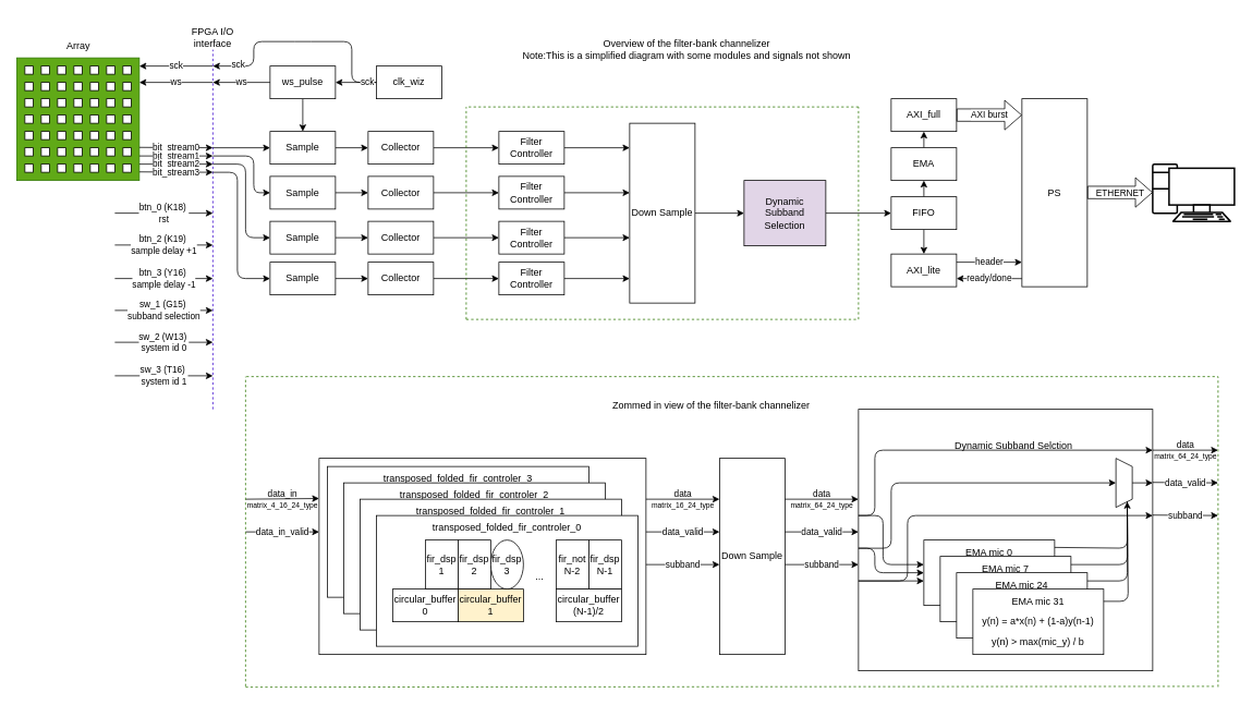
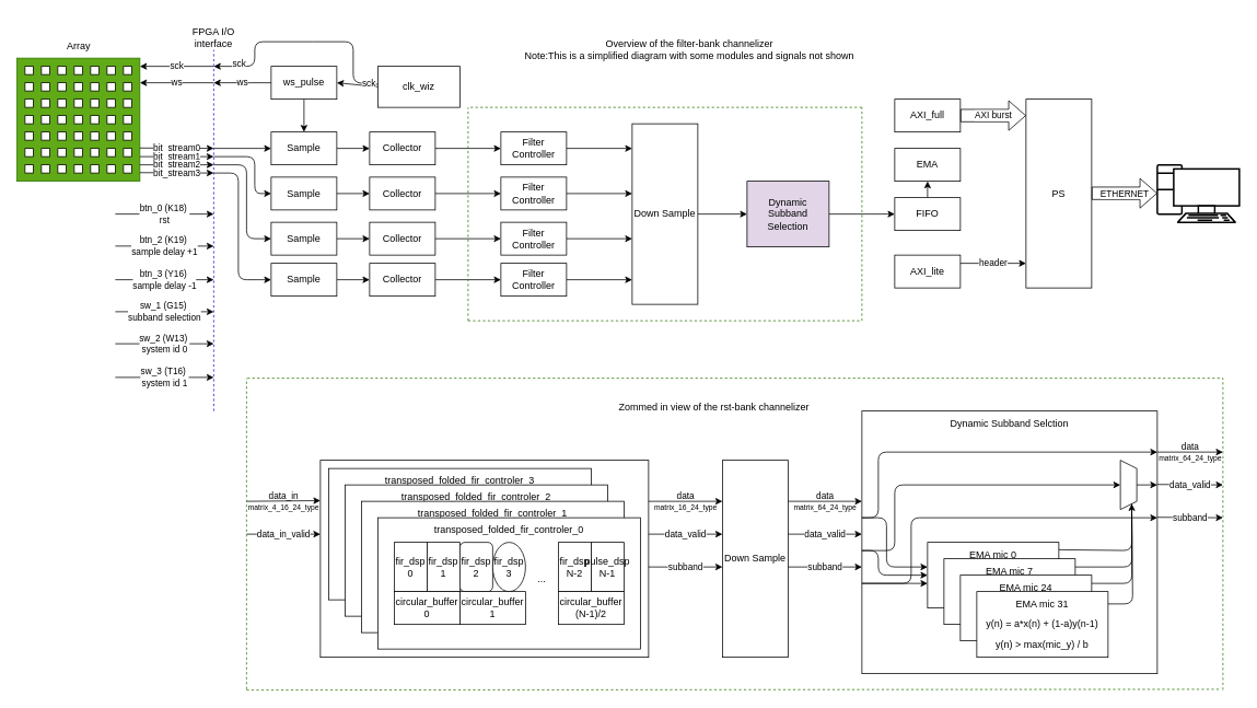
- <mxCell id="63" value="clk_wiz" style="rounded=0;whiteSpace=wrap;html=1;" parent="1" vertex="1"><mxGeometry x="460" y="80" width="80" height="40" as="geometry" /></mxCell>
+ <mxCell id="63" value="clk_wiz" style="rounded=0;whiteSpace=wrap;html=1;" parent="1" vertex="1"><mxGeometry x="460" y="80" width="100" height="50" as="geometry" /></mxCell>
- <mxCell id="83" value="" style="edgeStyle=none;html=1;" parent="1" source="84" target="85" edge="1"><mxGeometry relative="1" as="geometry" /></mxCell>
- <mxCell id="81" style="edgeStyle=none;html=1;exitX=0.5;exitY=1;exitDx=0;exitDy=0;entryX=0.5;entryY=0;entryDx=0;entryDy=0;" edge="1" parent="1" source="82" target="121"><mxGeometry relative="1" as="geometry"><Array as="points" /></mxGeometry></mxCell>
- <mxCell id="120" value="ready/done" style="edgeStyle=none;html=1;entryX=1;entryY=0.75;entryDx=0;entryDy=0;exitX=0;exitY=0.957;exitDx=0;exitDy=0;exitPerimeter=0;" edge="1" parent="1" source="86" target="121"><mxGeometry relative="1" as="geometry"><mxPoint x="1160" y="380" as="targetPoint" /><mxPoint x="1248" y="336" as="sourcePoint" /><mxPoint as="offset" /></mxGeometry></mxCell>
- <mxCell id="182" value="Zommed in view of the filter-bank channelizer" style="text;html=1;align=center;verticalAlign=middle;whiteSpace=wrap;rounded=0;" vertex="1" parent="1"><mxGeometry x="710" y="480" width="320" height="30" as="geometry" /></mxCell>
+ <mxCell id="182" value="Zommed in view of the rst-bank channelizer" style="text;html=1;align=center;verticalAlign=middle;whiteSpace=wrap;rounded=0;" vertex="1" parent="1"><mxGeometry x="710" y="480" width="320" height="30" as="geometry" /></mxCell>
- <mxCell id="152" value="Dynamic Subband Selction" style="text;html=1;align=center;verticalAlign=middle;whiteSpace=wrap;rounded=0;" vertex="1" parent="1"><mxGeometry x="1080" y="530" width="320" height="30" as="geometry" /></mxCell>
+ <mxCell id="152" value="Dynamic Subband Selction" style="text;html=1;align=center;verticalAlign=middle;whiteSpace=wrap;rounded=0;" vertex="1" parent="1"><mxGeometry x="1070" y="500" width="320" height="30" as="geometry" /></mxCell>
+ <mxCell id="137" value="fir_dsp&lt;div&gt;0&lt;/div&gt;" style="rounded=0;whiteSpace=wrap;html=1;" vertex="1" parent="1"><mxGeometry x="480" y="660" width="40" height="60" as="geometry" /></mxCell>
- <mxCell id="139" value="fir_dsp&lt;div&gt;2&lt;/div&gt;" style="rounded=0;whiteSpace=wrap;html=1;" vertex="1" parent="1"><mxGeometry x="560" y="660" width="40" height="60" as="geometry" /></mxCell>
+ <mxCell id="139" value="fir_dsp&lt;div&gt;2&lt;/div&gt;" style="whiteSpace=wrap;html=1;rounded=1;" vertex="1" parent="1"><mxGeometry x="560" y="660" width="40" height="60" as="geometry" /></mxCell>
- <mxCell id="141" value="fir_not&lt;div&gt;N-2&lt;/div&gt;" style="rounded=0;whiteSpace=wrap;html=1;" vertex="1" parent="1"><mxGeometry x="680" y="660" width="40" height="60" as="geometry" /></mxCell>
+ <mxCell id="141" value="fir_dsp&lt;div&gt;N-2&lt;/div&gt;" style="rounded=0;whiteSpace=wrap;html=1;" vertex="1" parent="1"><mxGeometry x="680" y="660" width="40" height="60" as="geometry" /></mxCell>
- <mxCell id="142" value="fir_dsp&lt;div&gt;N-1&lt;/div&gt;" style="rounded=0;whiteSpace=wrap;html=1;" vertex="1" parent="1"><mxGeometry x="720" y="660" width="40" height="60" as="geometry" /></mxCell>
+ <mxCell id="142" value="pulse_dsp&lt;div&gt;N-1&lt;/div&gt;" style="rounded=0;whiteSpace=wrap;html=1;" vertex="1" parent="1"><mxGeometry x="720" y="660" width="40" height="60" as="geometry" /></mxCell>
- <mxCell id="145" value="circular_buffer&lt;div&gt;1&lt;/div&gt;" style="rounded=0;whiteSpace=wrap;html=1;fillColor=#fff2cc;" vertex="1" parent="1"><mxGeometry x="560" y="720" width="80" height="40" as="geometry" /></mxCell>
+ <mxCell id="145" value="circular_buffer&lt;div&gt;1&lt;/div&gt;" style="rounded=0;whiteSpace=wrap;html=1;" vertex="1" parent="1"><mxGeometry x="560" y="720" width="80" height="40" as="geometry" /></mxCell>
